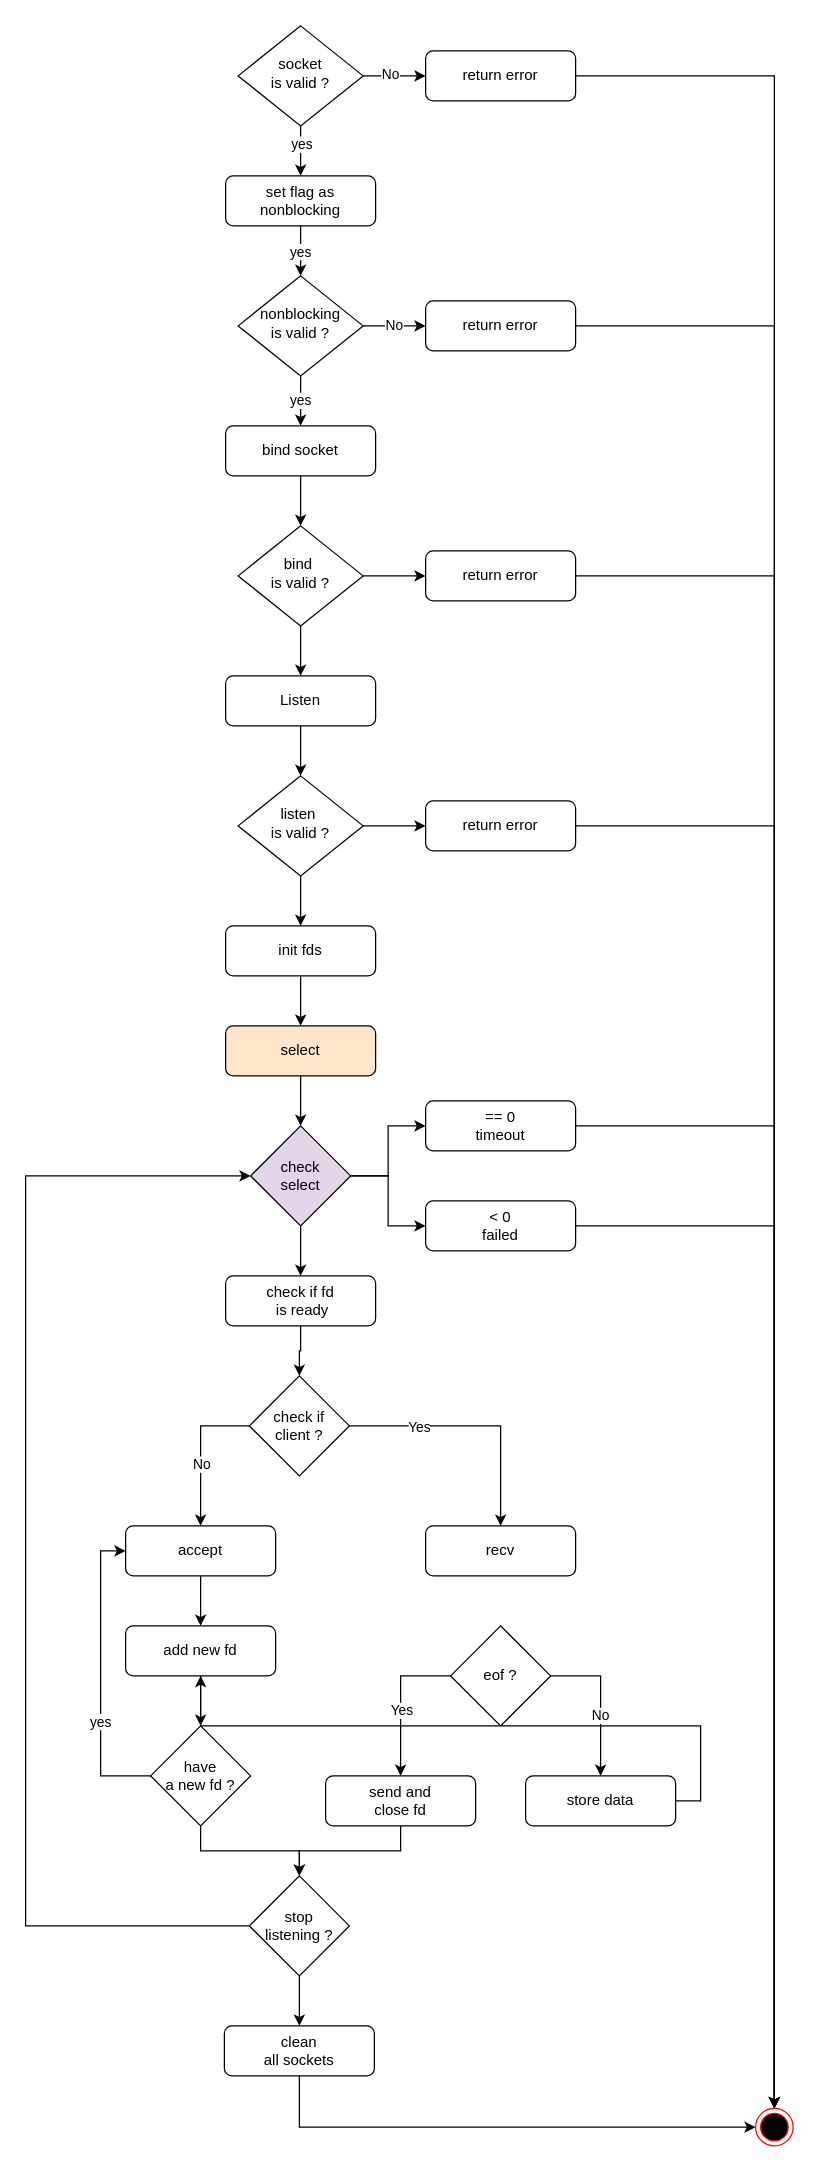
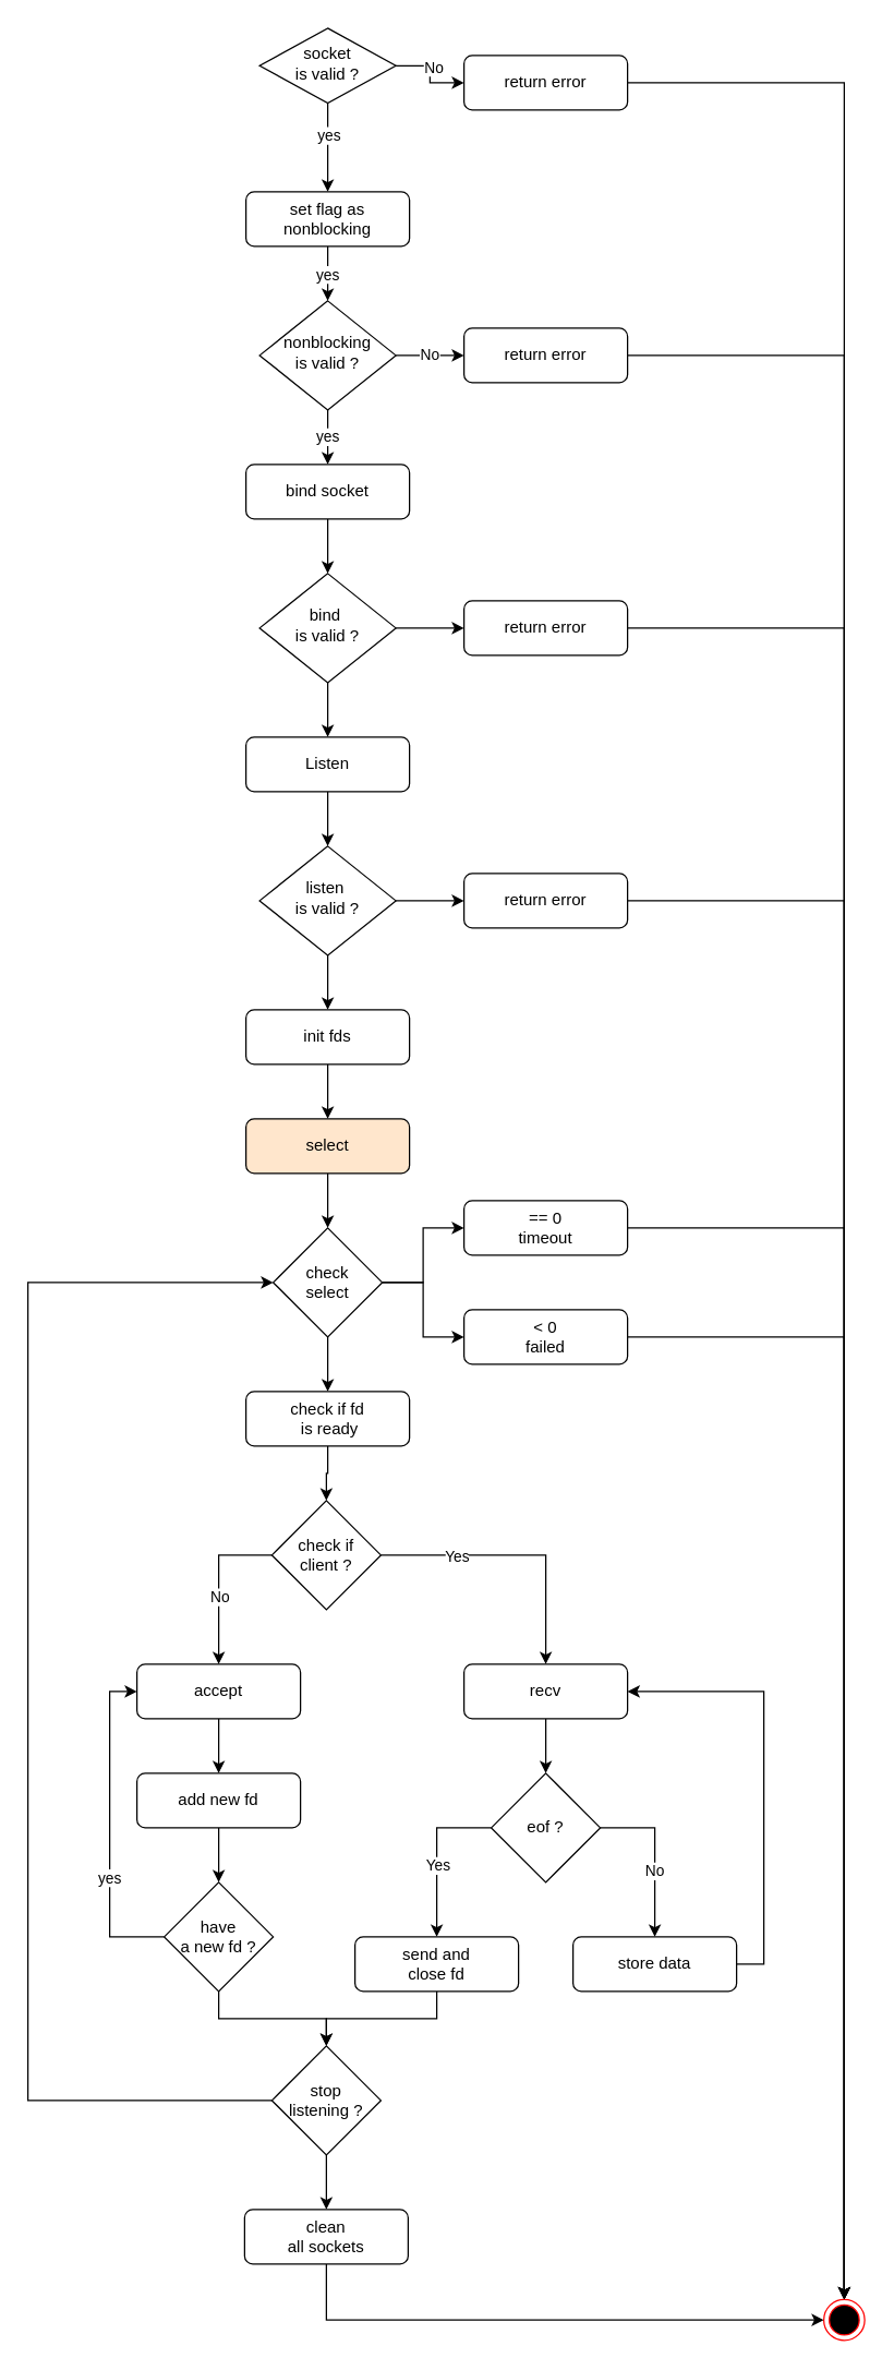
- <mxCell id="6" value="socket&lt;br&gt;is valid ?" style="rhombus;whiteSpace=wrap;html=1;shadow=0;fontFamily=Helvetica;fontSize=12;align=center;strokeWidth=1;spacing=6;spacingTop=-4;" parent="1" vertex="1"><mxGeometry x="190" y="20" width="100" height="80" as="geometry" /></mxCell>
+ <mxCell id="6" value="socket&lt;br&gt;is valid ?" style="rhombus;whiteSpace=wrap;html=1;shadow=0;fontFamily=Helvetica;fontSize=12;align=center;strokeWidth=1;spacing=6;spacingTop=-4;" parent="1" vertex="1"><mxGeometry x="190" y="20" width="100" height="55" as="geometry" /></mxCell>
- <mxCell id="28" value="check&lt;br&gt;select" style="rhombus;whiteSpace=wrap;html=1;fillColor=#e1d5e7;" vertex="1" parent="1"><mxGeometry x="200" y="900" width="80" height="80" as="geometry" /></mxCell>
+ <mxCell id="28" value="check&lt;br&gt;select" style="rhombus;whiteSpace=wrap;html=1;" vertex="1" parent="1"><mxGeometry x="200" y="900" width="80" height="80" as="geometry" /></mxCell>
+ <mxCell id="50" style="edgeStyle=orthogonalEdgeStyle;rounded=0;orthogonalLoop=1;jettySize=auto;html=1;entryX=0.5;entryY=0;entryDx=0;entryDy=0;" edge="1" parent="1" source="51" target="74"><mxGeometry relative="1" as="geometry" /></mxCell>
- <mxCell id="52" style="edgeStyle=orthogonalEdgeStyle;rounded=0;orthogonalLoop=1;jettySize=auto;html=1;exitX=1;exitY=0.5;exitDx=0;exitDy=0;" edge="1" parent="1" source="53" target="45"><mxGeometry relative="1" as="geometry" /></mxCell>
+ <mxCell id="52" style="edgeStyle=orthogonalEdgeStyle;rounded=0;orthogonalLoop=1;jettySize=auto;html=1;entryX=1;entryY=0.5;entryDx=0;entryDy=0;exitX=1;exitY=0.5;exitDx=0;exitDy=0;" edge="1" parent="1" source="53" target="51"><mxGeometry relative="1" as="geometry" /></mxCell>
